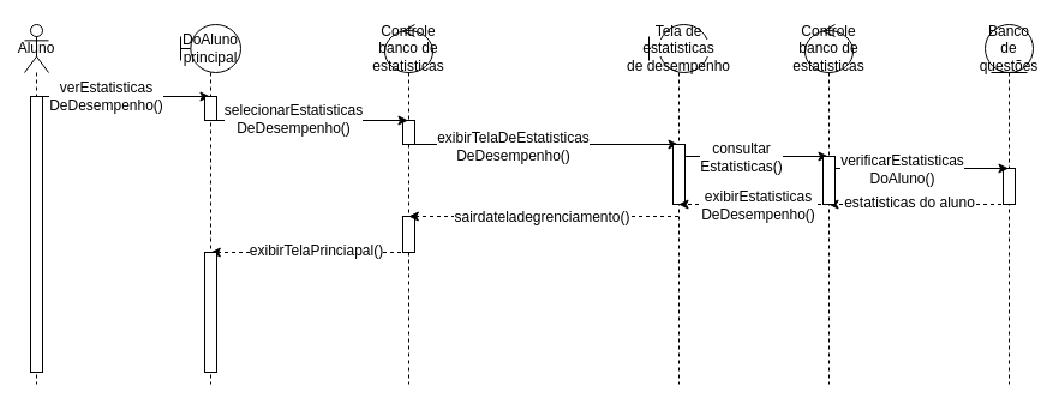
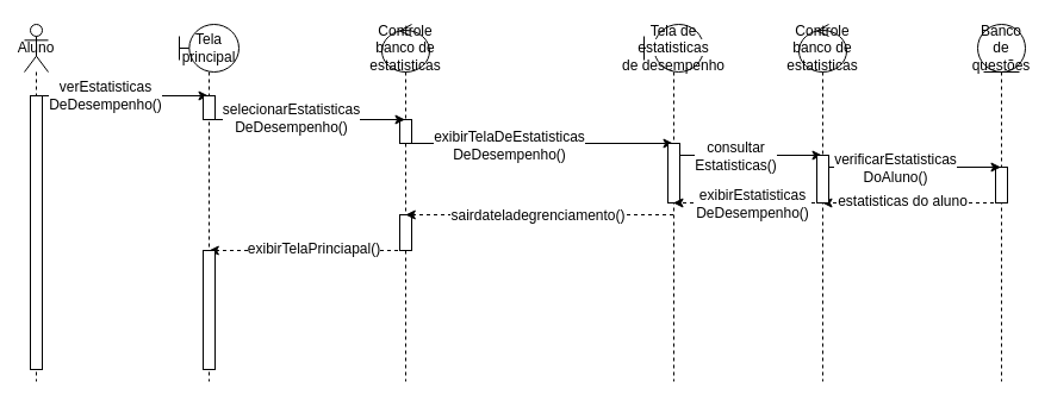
- <mxCell id="15" value="DoAluno principal" style="shape=umlLifeline;perimeter=lifelinePerimeter;whiteSpace=wrap;html=1;container=1;dropTarget=0;collapsible=0;recursiveResize=0;outlineConnect=0;portConstraint=eastwest;newEdgeStyle={&quot;curved&quot;:0,&quot;rounded&quot;:0};participant=umlBoundary;strokeColor=default;align=center;verticalAlign=middle;fontFamily=Helvetica;fontSize=12;fontColor=default;fillColor=default;" vertex="1" parent="1"><mxGeometry x="150" y="20" width="50" height="300" as="geometry" /></mxCell>
+ <mxCell id="15" value="Tela principal" style="shape=umlLifeline;perimeter=lifelinePerimeter;whiteSpace=wrap;html=1;container=1;dropTarget=0;collapsible=0;recursiveResize=0;outlineConnect=0;portConstraint=eastwest;newEdgeStyle={&quot;curved&quot;:0,&quot;rounded&quot;:0};participant=umlBoundary;strokeColor=default;align=center;verticalAlign=middle;fontFamily=Helvetica;fontSize=12;fontColor=default;fillColor=default;" vertex="1" parent="1"><mxGeometry x="150" y="20" width="50" height="300" as="geometry" /></mxCell>
